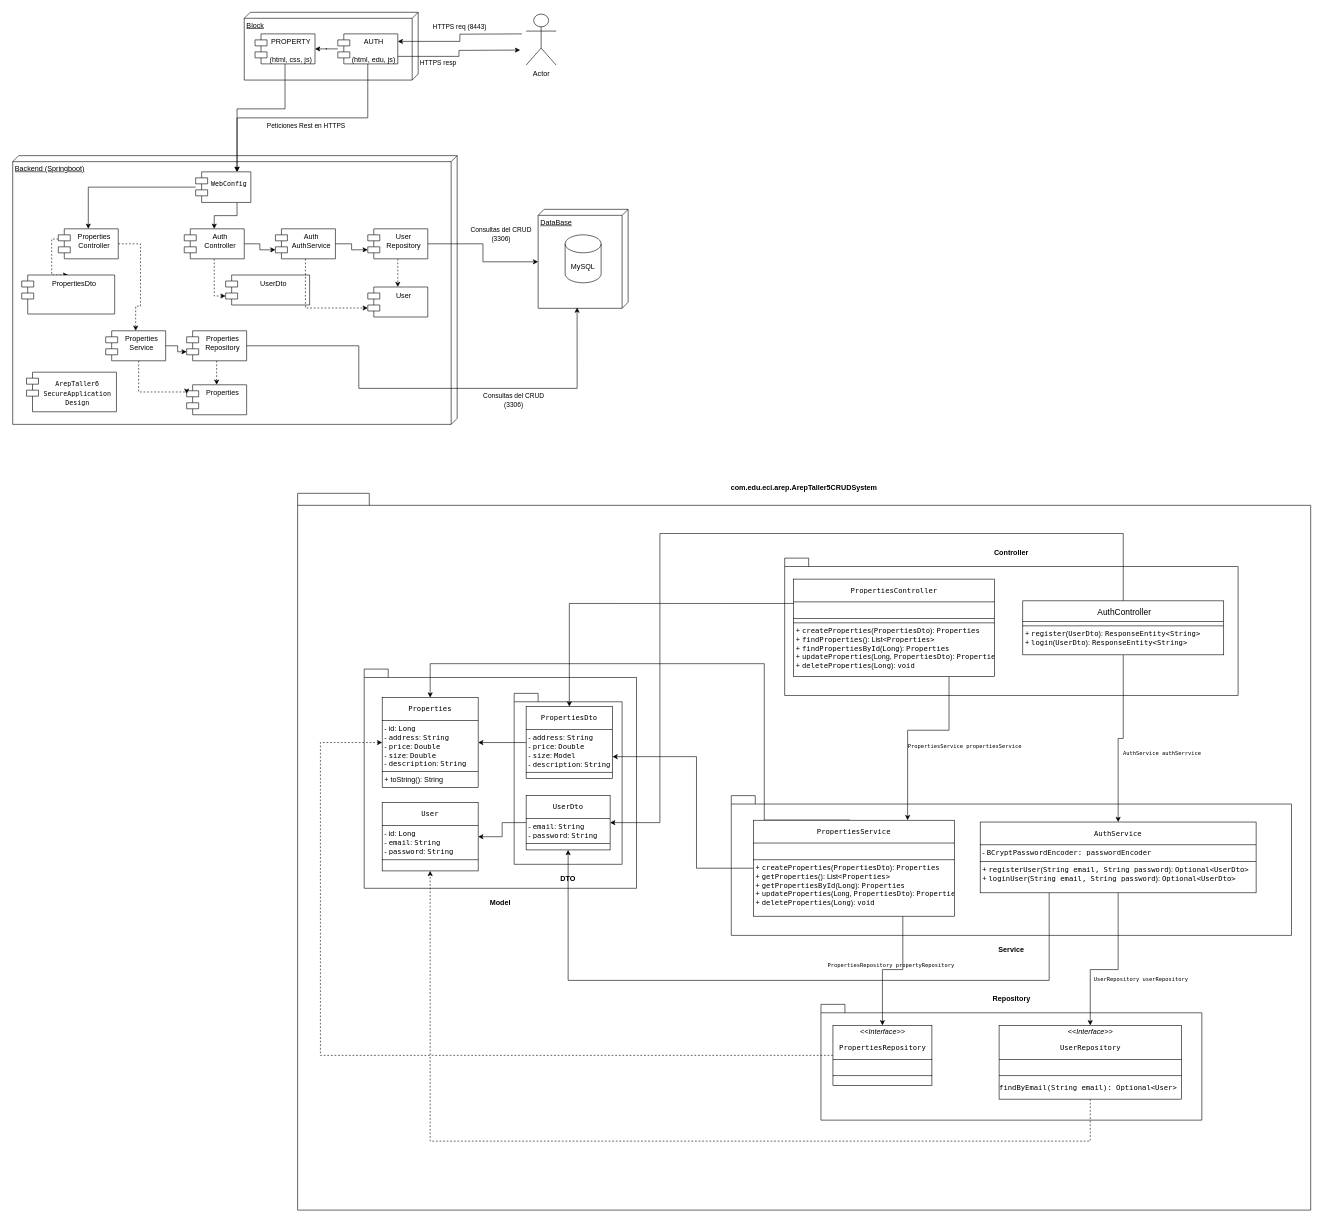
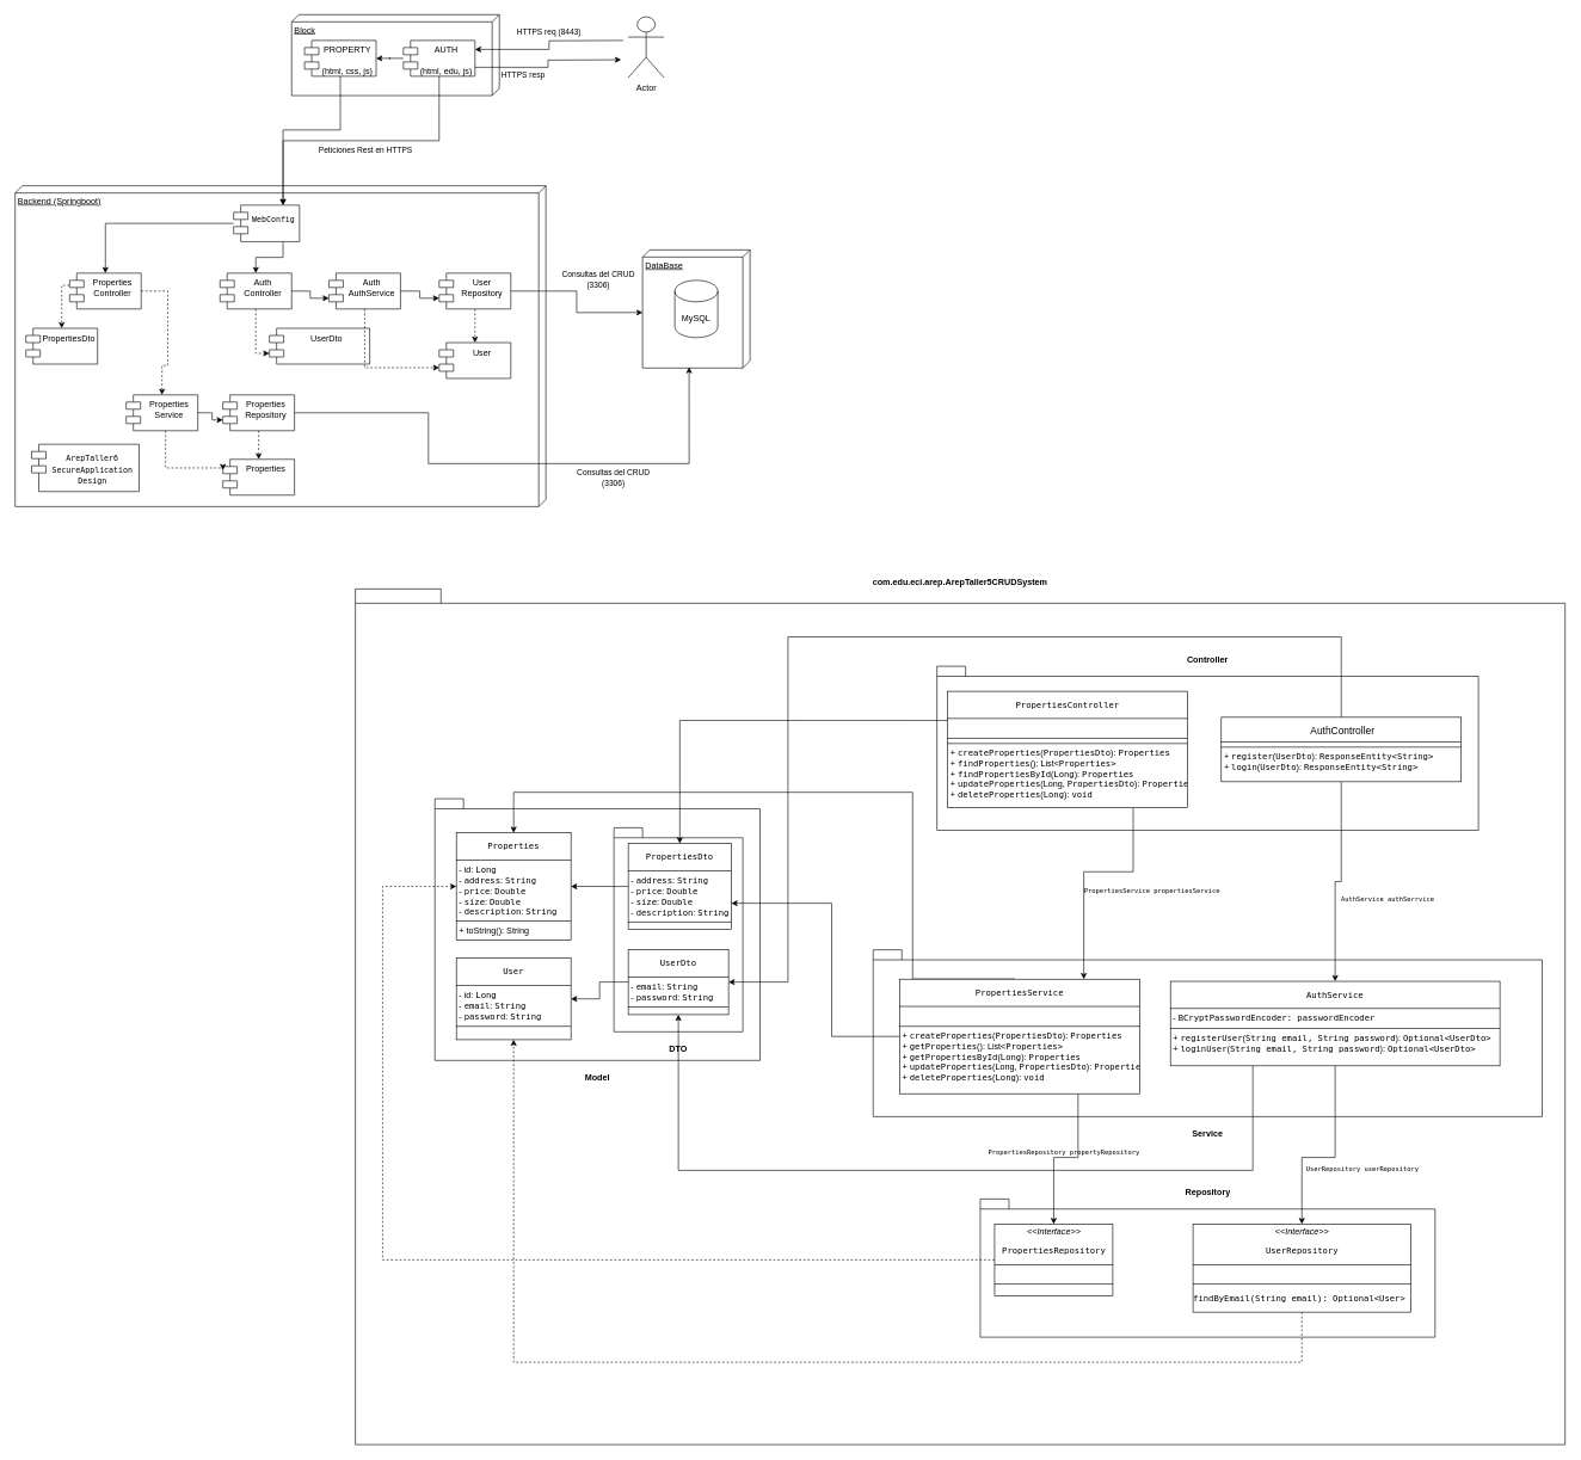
- <mxCell id="14" value="PropertiesDto" style="shape=module;align=left;spacingLeft=20;align=center;verticalAlign=top;whiteSpace=wrap;html=1;" parent="1" vertex="1"><mxGeometry x="35" y="458" width="155" height="65" as="geometry" /></mxCell>
+ <mxCell id="14" value="PropertiesDto" style="shape=module;align=left;spacingLeft=20;align=center;verticalAlign=top;whiteSpace=wrap;html=1;" parent="1" vertex="1"><mxGeometry x="35" y="458" width="100" height="50" as="geometry" /></mxCell>
- <mxCell id="30" value="&lt;div style=&quot;&quot;&gt;&lt;pre style=&quot;text-align: center; font-family: &amp;quot;JetBrains Mono&amp;quot;, monospace;&quot;&gt;PropertiesDto&lt;/pre&gt;&lt;/div&gt;&lt;hr style=&quot;border-style:solid;&quot; size=&quot;1&quot;&gt;&lt;p style=&quot;margin:0px;margin-left:4px;&quot;&gt;&lt;span style=&quot;background-color: transparent; color: light-dark(rgb(0, 0, 0), rgb(237, 237, 237));&quot;&gt;-&amp;nbsp;&lt;/span&gt;&lt;span style=&quot;font-family: &amp;quot;JetBrains Mono&amp;quot;, monospace;&quot;&gt;address&lt;/span&gt;&lt;span style=&quot;background-color: transparent; color: light-dark(rgb(0, 0, 0), rgb(237, 237, 237));&quot;&gt;:&amp;nbsp;&lt;/span&gt;&lt;span style=&quot;font-family: &amp;quot;JetBrains Mono&amp;quot;, monospace; background-color: transparent; color: light-dark(rgb(0, 0, 0), rgb(237, 237, 237));&quot;&gt;String&lt;/span&gt;&lt;/p&gt;&lt;p style=&quot;margin: 0px 0px 0px 4px;&quot;&gt;-&amp;nbsp;&lt;span style=&quot;font-family: &amp;quot;JetBrains Mono&amp;quot;, monospace;&quot;&gt;price&lt;/span&gt;:&amp;nbsp;&lt;span style=&quot;font-family: &amp;quot;JetBrains Mono&amp;quot;, monospace; background-color: transparent; color: light-dark(rgb(0, 0, 0), rgb(237, 237, 237));&quot;&gt;Double&lt;/span&gt;&lt;/p&gt;&lt;p style=&quot;margin: 0px 0px 0px 4px;&quot;&gt;-&amp;nbsp;&lt;span style=&quot;font-family: &amp;quot;JetBrains Mono&amp;quot;, monospace;&quot;&gt;size&lt;/span&gt;:&amp;nbsp;&lt;span style=&quot;font-family: &amp;quot;JetBrains Mono&amp;quot;, monospace; background-color: transparent; color: light-dark(rgb(0, 0, 0), rgb(237, 237, 237));&quot;&gt;Model&lt;/span&gt;&lt;/p&gt;&lt;p style=&quot;margin: 0px 0px 0px 4px;&quot;&gt;-&amp;nbsp;&lt;span style=&quot;font-family: &amp;quot;JetBrains Mono&amp;quot;, monospace;&quot;&gt;description&lt;/span&gt;:&amp;nbsp;&lt;span style=&quot;font-family: &amp;quot;JetBrains Mono&amp;quot;, monospace; background-color: transparent; color: light-dark(rgb(0, 0, 0), rgb(237, 237, 237));&quot;&gt;String&lt;/span&gt;&lt;/p&gt;&lt;hr style=&quot;border-style:solid;&quot; size=&quot;1&quot;&gt;&lt;p style=&quot;margin:0px;margin-left:4px;&quot;&gt;&lt;br&gt;&lt;/p&gt;" style="verticalAlign=top;align=left;overflow=fill;html=1;whiteSpace=wrap;labelBackgroundColor=none;labelBorderColor=none;fontColor=#000000;" parent="1" vertex="1"><mxGeometry x="876" y="1177.5" width="144" height="120" as="geometry" /></mxCell>
+ <mxCell id="30" value="&lt;div style=&quot;&quot;&gt;&lt;pre style=&quot;text-align: center; font-family: &amp;quot;JetBrains Mono&amp;quot;, monospace;&quot;&gt;PropertiesDto&lt;/pre&gt;&lt;/div&gt;&lt;hr style=&quot;border-style:solid;&quot; size=&quot;1&quot;&gt;&lt;p style=&quot;margin:0px;margin-left:4px;&quot;&gt;&lt;span style=&quot;background-color: transparent; color: light-dark(rgb(0, 0, 0), rgb(237, 237, 237));&quot;&gt;-&amp;nbsp;&lt;/span&gt;&lt;span style=&quot;font-family: &amp;quot;JetBrains Mono&amp;quot;, monospace;&quot;&gt;address&lt;/span&gt;&lt;span style=&quot;background-color: transparent; color: light-dark(rgb(0, 0, 0), rgb(237, 237, 237));&quot;&gt;:&amp;nbsp;&lt;/span&gt;&lt;span style=&quot;font-family: &amp;quot;JetBrains Mono&amp;quot;, monospace; background-color: transparent; color: light-dark(rgb(0, 0, 0), rgb(237, 237, 237));&quot;&gt;String&lt;/span&gt;&lt;/p&gt;&lt;p style=&quot;margin: 0px 0px 0px 4px;&quot;&gt;-&amp;nbsp;&lt;span style=&quot;font-family: &amp;quot;JetBrains Mono&amp;quot;, monospace;&quot;&gt;price&lt;/span&gt;:&amp;nbsp;&lt;span style=&quot;font-family: &amp;quot;JetBrains Mono&amp;quot;, monospace; background-color: transparent; color: light-dark(rgb(0, 0, 0), rgb(237, 237, 237));&quot;&gt;Double&lt;/span&gt;&lt;/p&gt;&lt;p style=&quot;margin: 0px 0px 0px 4px;&quot;&gt;-&amp;nbsp;&lt;span style=&quot;font-family: &amp;quot;JetBrains Mono&amp;quot;, monospace;&quot;&gt;size&lt;/span&gt;:&amp;nbsp;&lt;span style=&quot;font-family: &amp;quot;JetBrains Mono&amp;quot;, monospace; background-color: transparent; color: light-dark(rgb(0, 0, 0), rgb(237, 237, 237));&quot;&gt;Double&lt;/span&gt;&lt;/p&gt;&lt;p style=&quot;margin: 0px 0px 0px 4px;&quot;&gt;-&amp;nbsp;&lt;span style=&quot;font-family: &amp;quot;JetBrains Mono&amp;quot;, monospace;&quot;&gt;description&lt;/span&gt;:&amp;nbsp;&lt;span style=&quot;font-family: &amp;quot;JetBrains Mono&amp;quot;, monospace; background-color: transparent; color: light-dark(rgb(0, 0, 0), rgb(237, 237, 237));&quot;&gt;String&lt;/span&gt;&lt;/p&gt;&lt;hr style=&quot;border-style:solid;&quot; size=&quot;1&quot;&gt;&lt;p style=&quot;margin:0px;margin-left:4px;&quot;&gt;&lt;br&gt;&lt;/p&gt;" style="verticalAlign=top;align=left;overflow=fill;html=1;whiteSpace=wrap;labelBackgroundColor=none;labelBorderColor=none;fontColor=#000000;" parent="1" vertex="1"><mxGeometry x="876" y="1177.5" width="144" height="120" as="geometry" /></mxCell>
